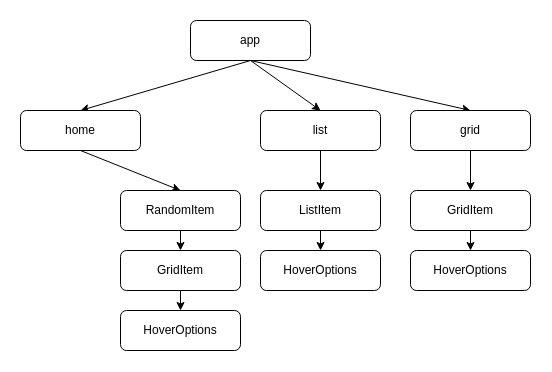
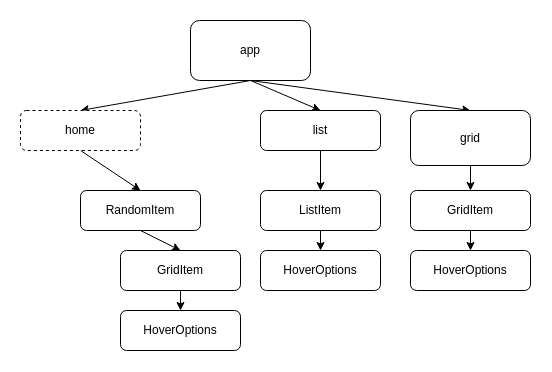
- <mxCell id="5" value="app" style="rounded=1;whiteSpace=wrap;html=1;" vertex="1" parent="1"><mxGeometry x="190" y="20" width="120" height="40" as="geometry" /></mxCell>
+ <mxCell id="5" value="app" style="rounded=1;whiteSpace=wrap;html=1;" vertex="1" parent="1"><mxGeometry x="190" y="20" width="120" height="60" as="geometry" /></mxCell>
- <mxCell id="7" value="home" style="rounded=1;whiteSpace=wrap;html=1;" vertex="1" parent="1"><mxGeometry x="20" y="110" width="120" height="40" as="geometry" /></mxCell>
+ <mxCell id="7" value="home" style="rounded=1;whiteSpace=wrap;html=1;dashed=1;" vertex="1" parent="1"><mxGeometry x="20" y="110" width="120" height="40" as="geometry" /></mxCell>
- <mxCell id="11" value="grid" style="rounded=1;whiteSpace=wrap;html=1;" vertex="1" parent="1"><mxGeometry x="410" y="110" width="120" height="40" as="geometry" /></mxCell>
+ <mxCell id="11" value="grid" style="rounded=1;whiteSpace=wrap;html=1;" vertex="1" parent="1"><mxGeometry x="410" y="110" width="120" height="55" as="geometry" /></mxCell>
- <mxCell id="19" value="RandomItem" style="rounded=1;whiteSpace=wrap;html=1;" vertex="1" parent="1"><mxGeometry x="120" y="190" width="120" height="40" as="geometry" /></mxCell>
+ <mxCell id="19" value="RandomItem" style="rounded=1;whiteSpace=wrap;html=1;" vertex="1" parent="1"><mxGeometry x="80" y="190" width="120" height="40" as="geometry" /></mxCell>
